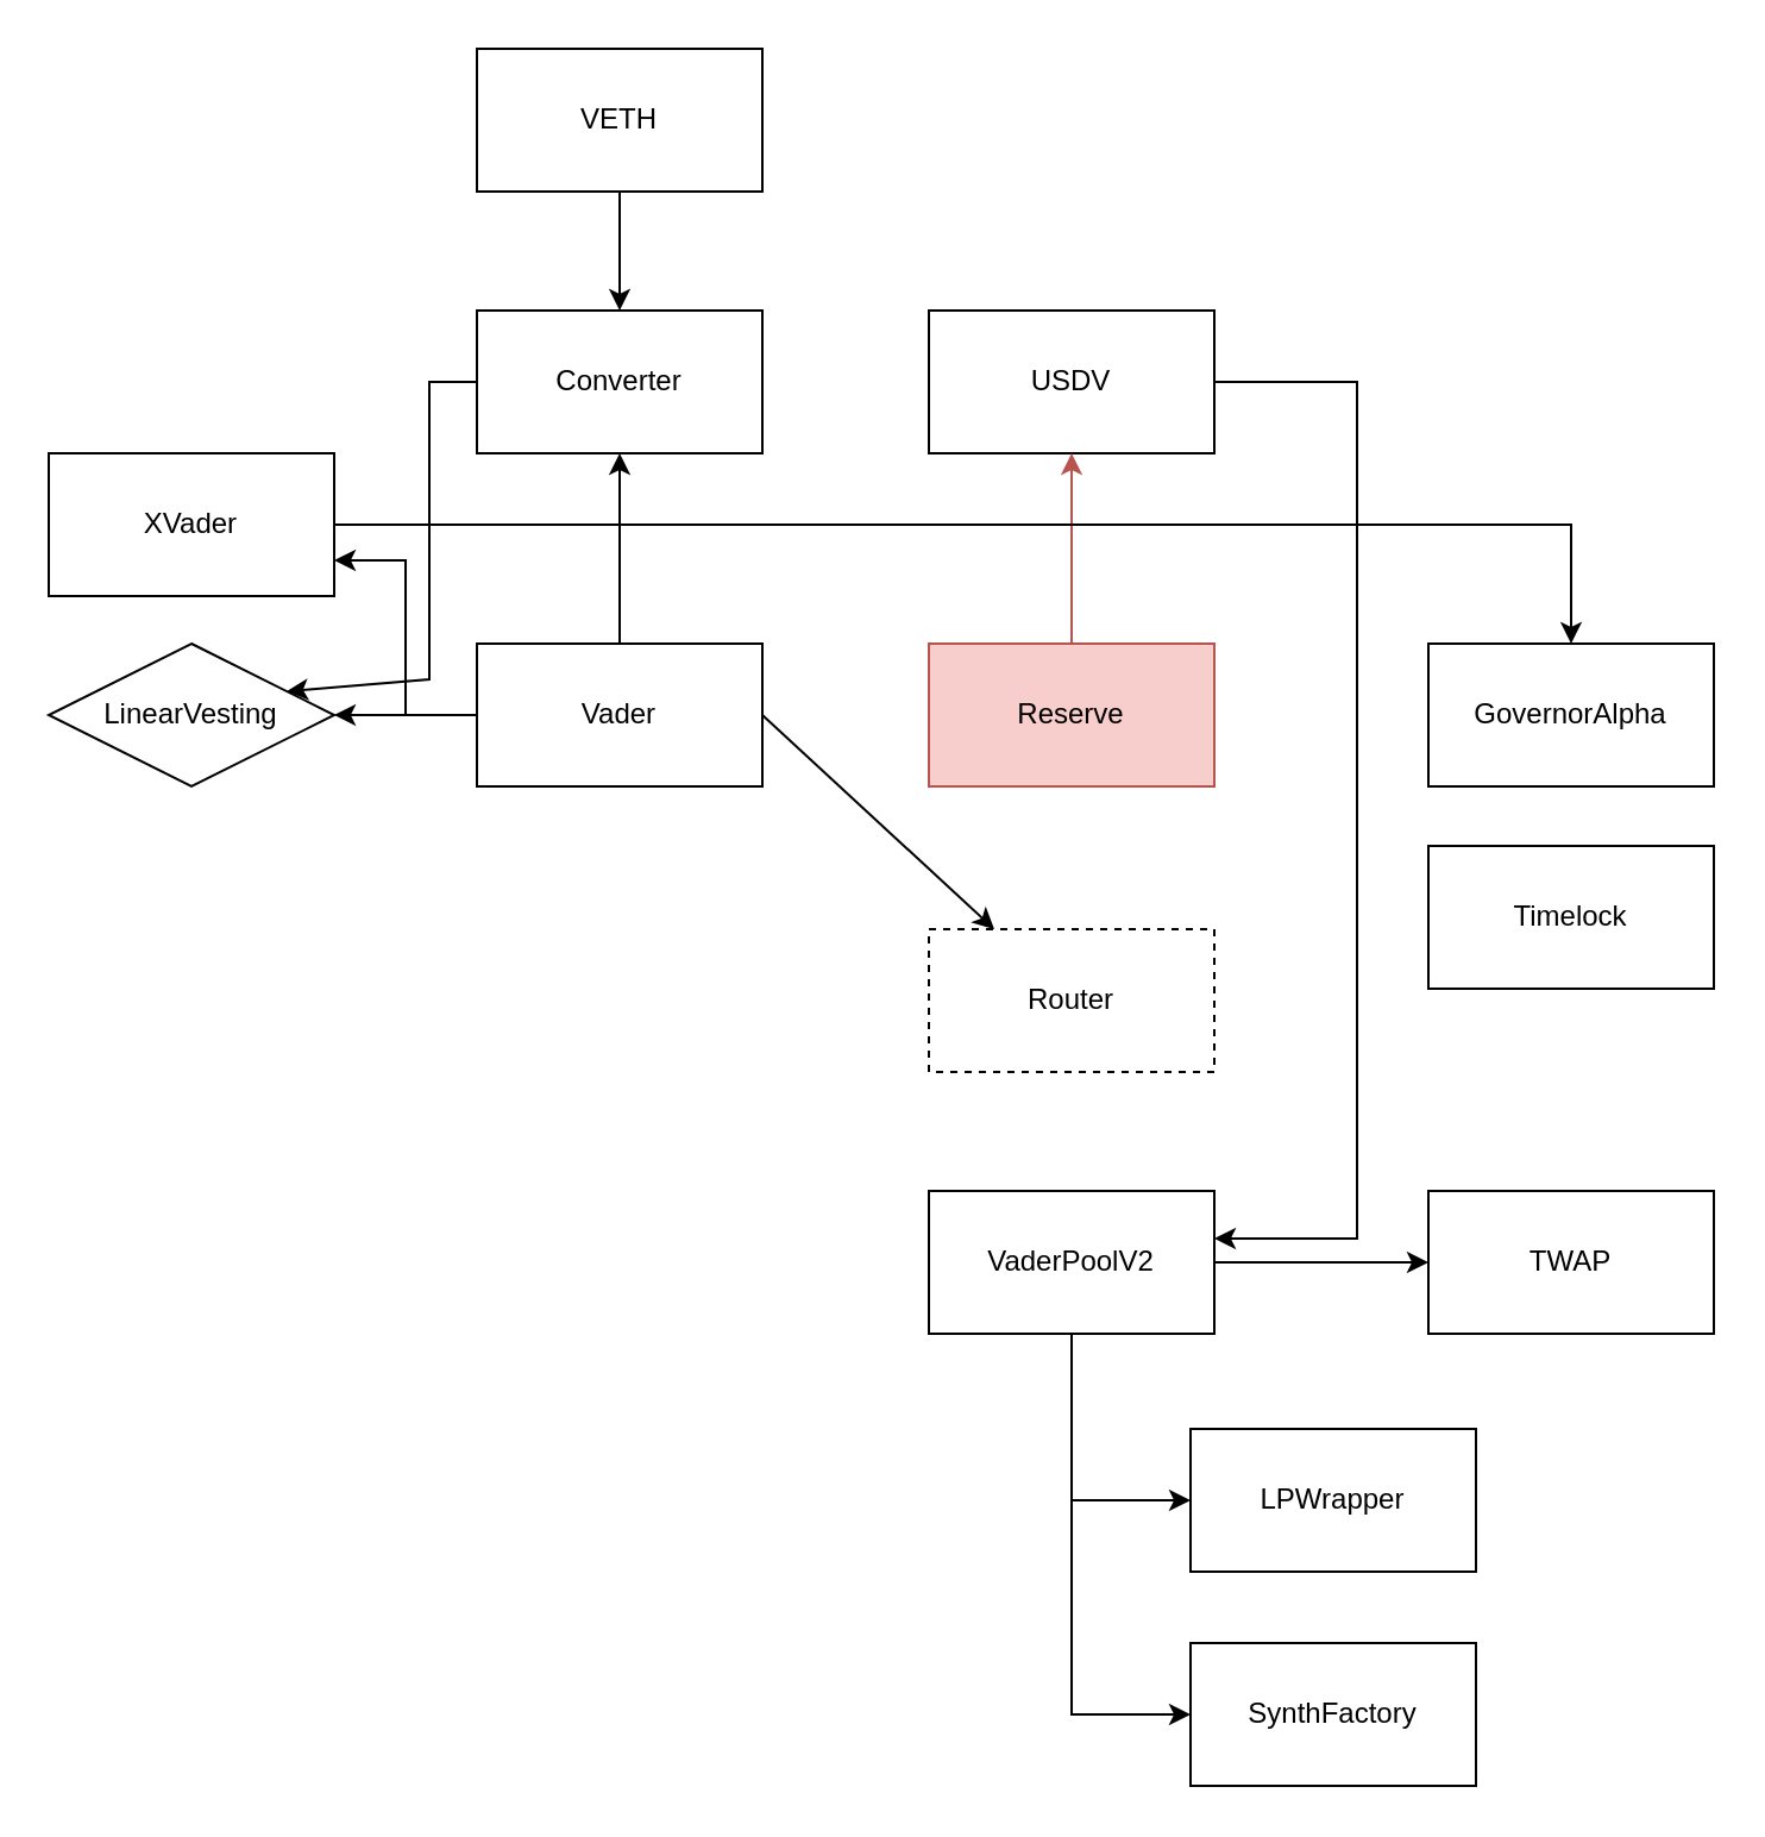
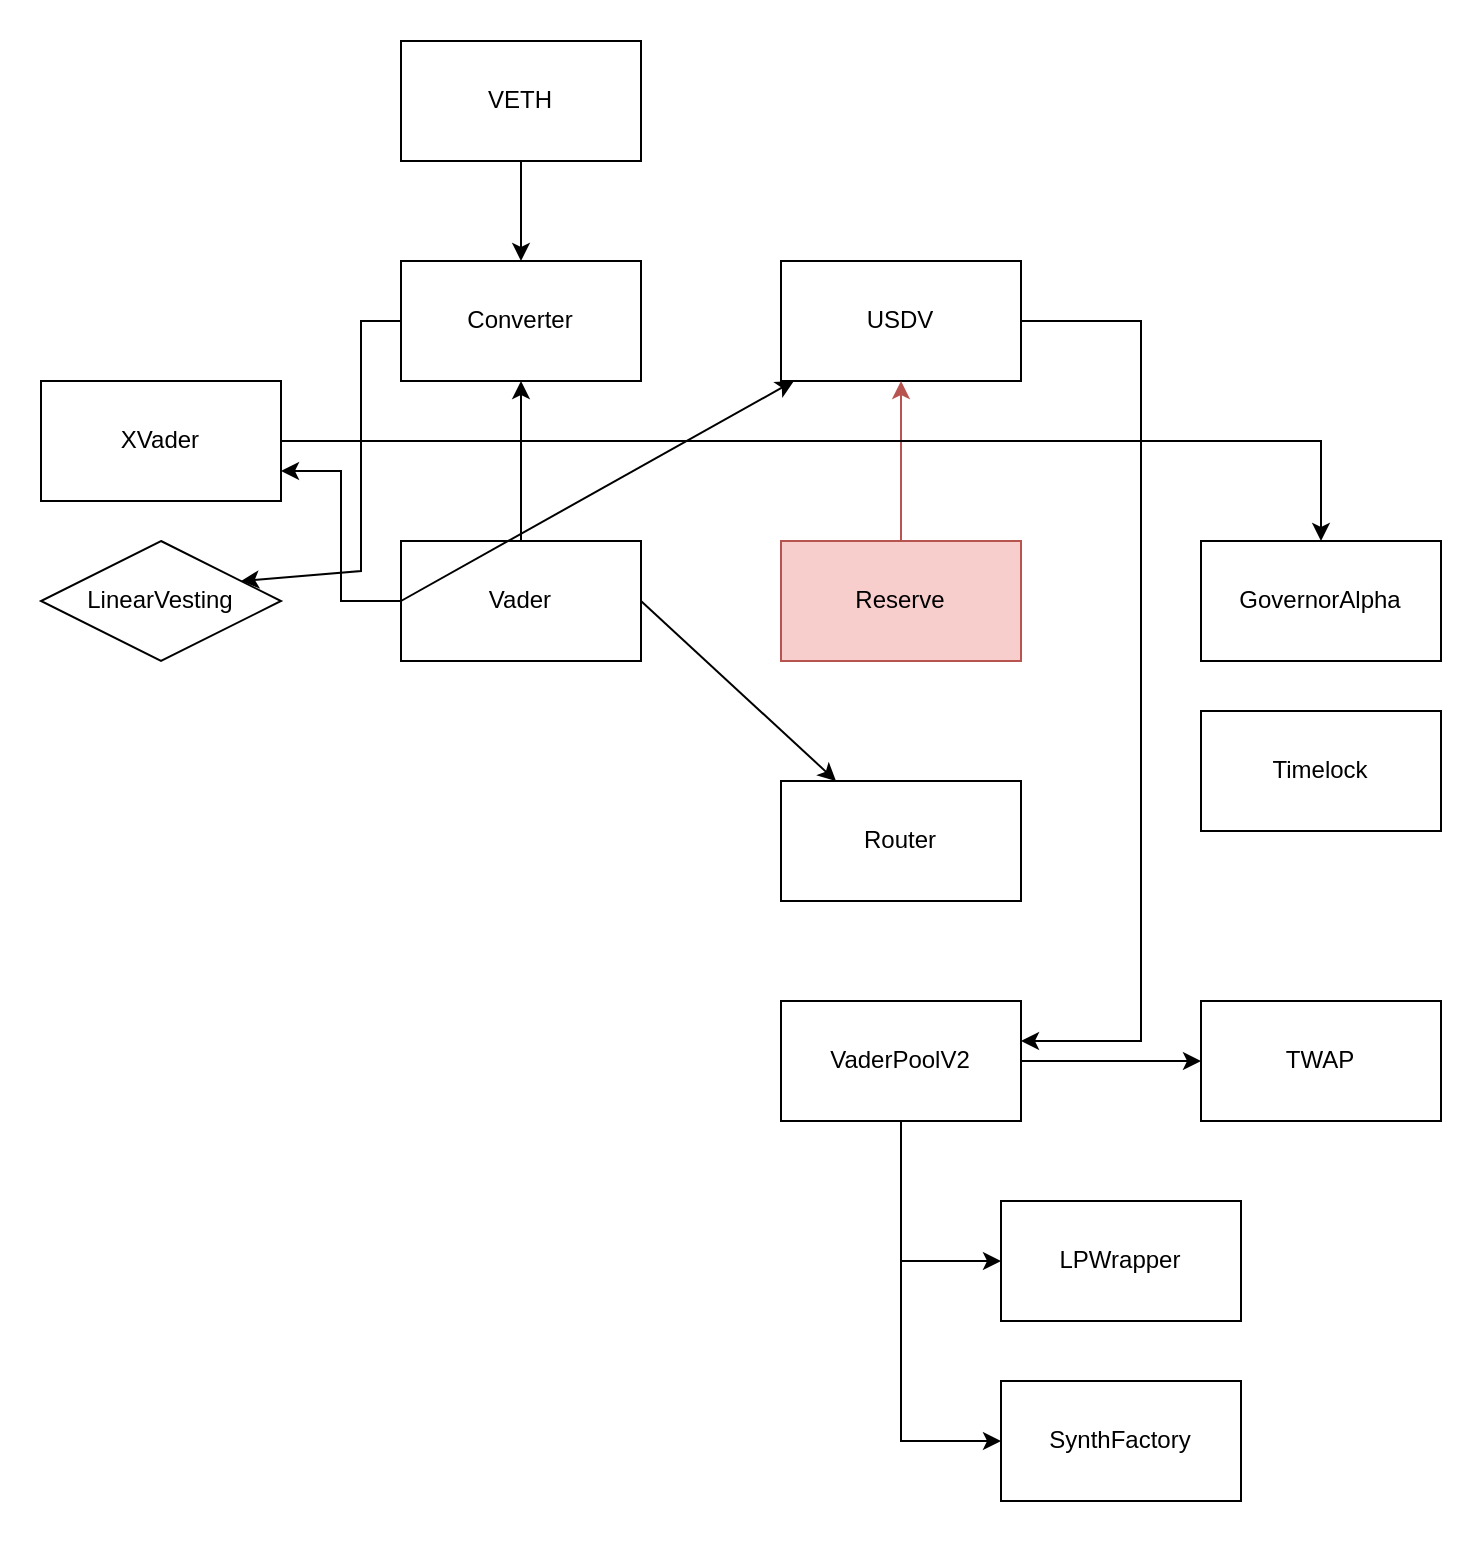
- <mxCell id="6" value="" style="endArrow=classic;html=1;rounded=0;exitX=0;exitY=0.5;exitDx=0;exitDy=0;strokeColor=default;labelBackgroundColor=default;fontColor=default;" parent="1" source="4" target="5" edge="1"><mxGeometry width="50" height="50" relative="1" as="geometry"><mxPoint x="410" y="330" as="sourcePoint" /><mxPoint x="460" y="280" as="targetPoint" /></mxGeometry></mxCell>
+ <mxCell id="6" value="" style="endArrow=classic;html=1;rounded=0;exitX=0;exitY=0.5;exitDx=0;exitDy=0;strokeColor=default;labelBackgroundColor=default;fontColor=default;" parent="1" source="4" target="13" edge="1"><mxGeometry width="50" height="50" relative="1" as="geometry"><mxPoint x="410" y="330" as="sourcePoint" /><mxPoint x="460" y="280" as="targetPoint" /></mxGeometry></mxCell>
- <mxCell id="11" value="Router" style="rounded=0;whiteSpace=wrap;html=1;dashed=1;" parent="1" vertex="1"><mxGeometry x="390" y="390" width="120" height="60" as="geometry" /></mxCell>
+ <mxCell id="11" value="Router" style="rounded=0;whiteSpace=wrap;html=1;" parent="1" vertex="1"><mxGeometry x="390" y="390" width="120" height="60" as="geometry" /></mxCell>
